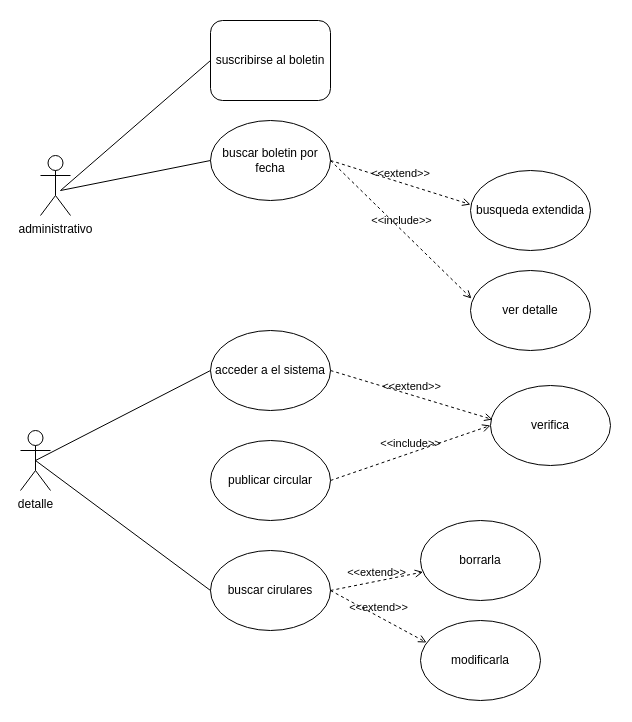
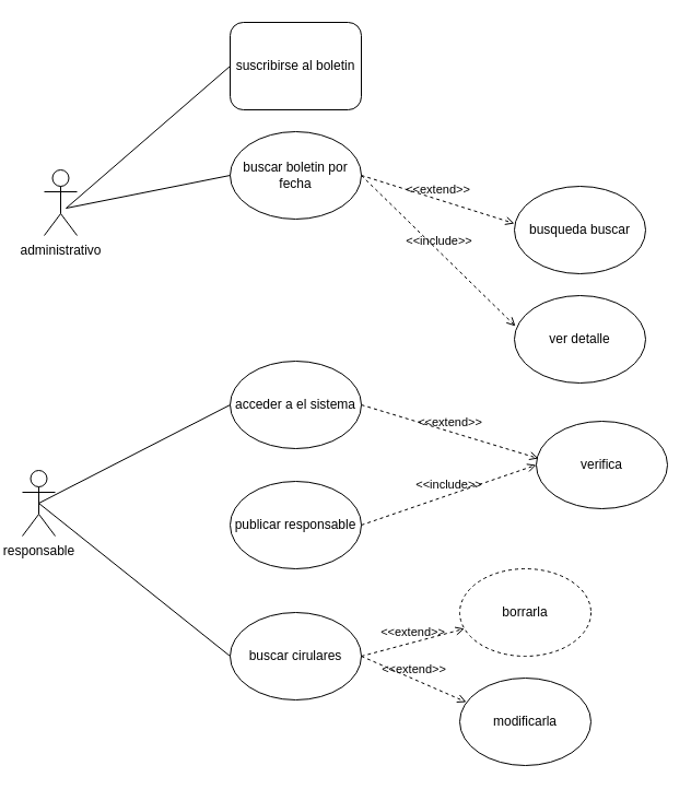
- <mxCell id="14" value="busqueda extendida" style="ellipse;whiteSpace=wrap;html=1;" parent="1" vertex="1"><mxGeometry x="470" y="170" width="120" height="80" as="geometry" /></mxCell>
+ <mxCell id="14" value="busqueda buscar" style="ellipse;whiteSpace=wrap;html=1;" parent="1" vertex="1"><mxGeometry x="470" y="170" width="120" height="80" as="geometry" /></mxCell>
- <mxCell id="8" value="publicar circular" style="ellipse;whiteSpace=wrap;html=1;" parent="1" vertex="1"><mxGeometry x="210" y="440" width="120" height="80" as="geometry" /></mxCell>
+ <mxCell id="8" value="publicar responsable" style="ellipse;whiteSpace=wrap;html=1;" parent="1" vertex="1"><mxGeometry x="210" y="440" width="120" height="80" as="geometry" /></mxCell>
- <mxCell id="3" value="detalle" style="shape=umlActor;verticalLabelPosition=bottom;verticalAlign=top;html=1;outlineConnect=0;" parent="1" vertex="1"><mxGeometry x="20" y="430" width="30" height="60" as="geometry" /></mxCell>
+ <mxCell id="3" value="responsable" style="shape=umlActor;verticalLabelPosition=bottom;verticalAlign=top;html=1;outlineConnect=0;" parent="1" vertex="1"><mxGeometry x="20" y="430" width="30" height="60" as="geometry" /></mxCell>
- <mxCell id="19" value="borrarla" style="ellipse;whiteSpace=wrap;html=1;" parent="1" vertex="1"><mxGeometry x="420" y="520" width="120" height="80" as="geometry" /></mxCell>
+ <mxCell id="19" value="borrarla" style="ellipse;whiteSpace=wrap;html=1;dashed=1;" parent="1" vertex="1"><mxGeometry x="420" y="520" width="120" height="80" as="geometry" /></mxCell>
- <mxCell id="9" value="buscar cirulares" style="ellipse;whiteSpace=wrap;html=1;" parent="1" vertex="1"><mxGeometry x="210" y="550" width="120" height="80" as="geometry" /></mxCell>
+ <mxCell id="9" value="buscar cirulares" style="ellipse;whiteSpace=wrap;html=1;" parent="1" vertex="1"><mxGeometry x="210" y="560" width="120" height="80" as="geometry" /></mxCell>
